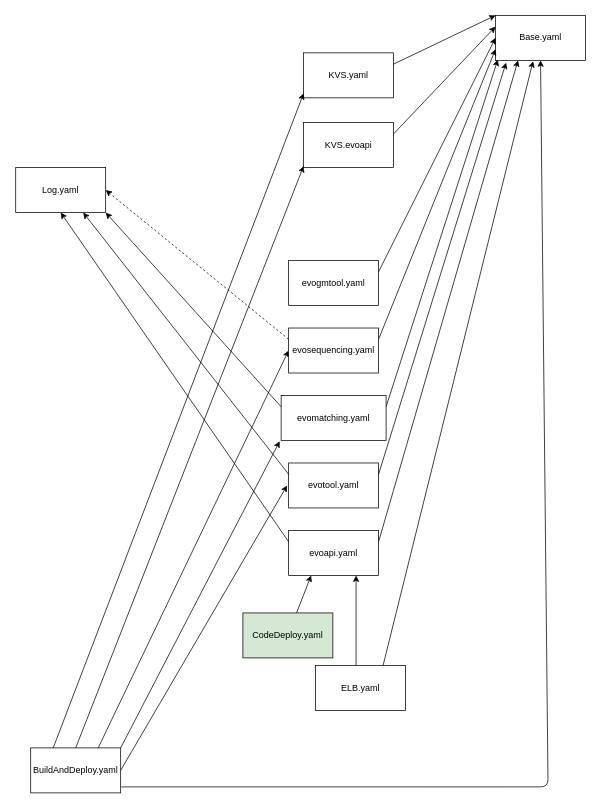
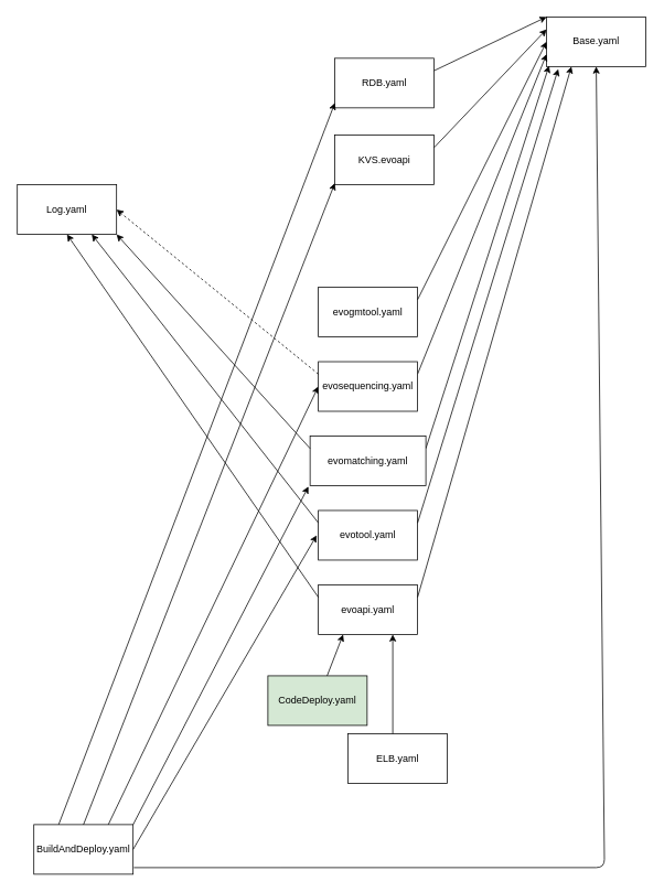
- <mxCell id="3" value="KVS.yaml" style="rounded=0;whiteSpace=wrap;html=1;" parent="1" vertex="1"><mxGeometry x="404" y="70" width="120" height="60" as="geometry" /></mxCell>
+ <mxCell id="3" value="RDB.yaml" style="rounded=0;whiteSpace=wrap;html=1;" parent="1" vertex="1"><mxGeometry x="404" y="70" width="120" height="60" as="geometry" /></mxCell>
- <mxCell id="24" value="" style="endArrow=classic;html=1;exitX=0.75;exitY=0;exitDx=0;exitDy=0;entryX=0.417;entryY=1.017;entryDx=0;entryDy=0;entryPerimeter=0;" parent="1" source="7" target="2" edge="1"><mxGeometry width="50" height="50" relative="1" as="geometry"><mxPoint x="19" y="807" as="sourcePoint" /><mxPoint x="69" y="757" as="targetPoint" /></mxGeometry></mxCell>
